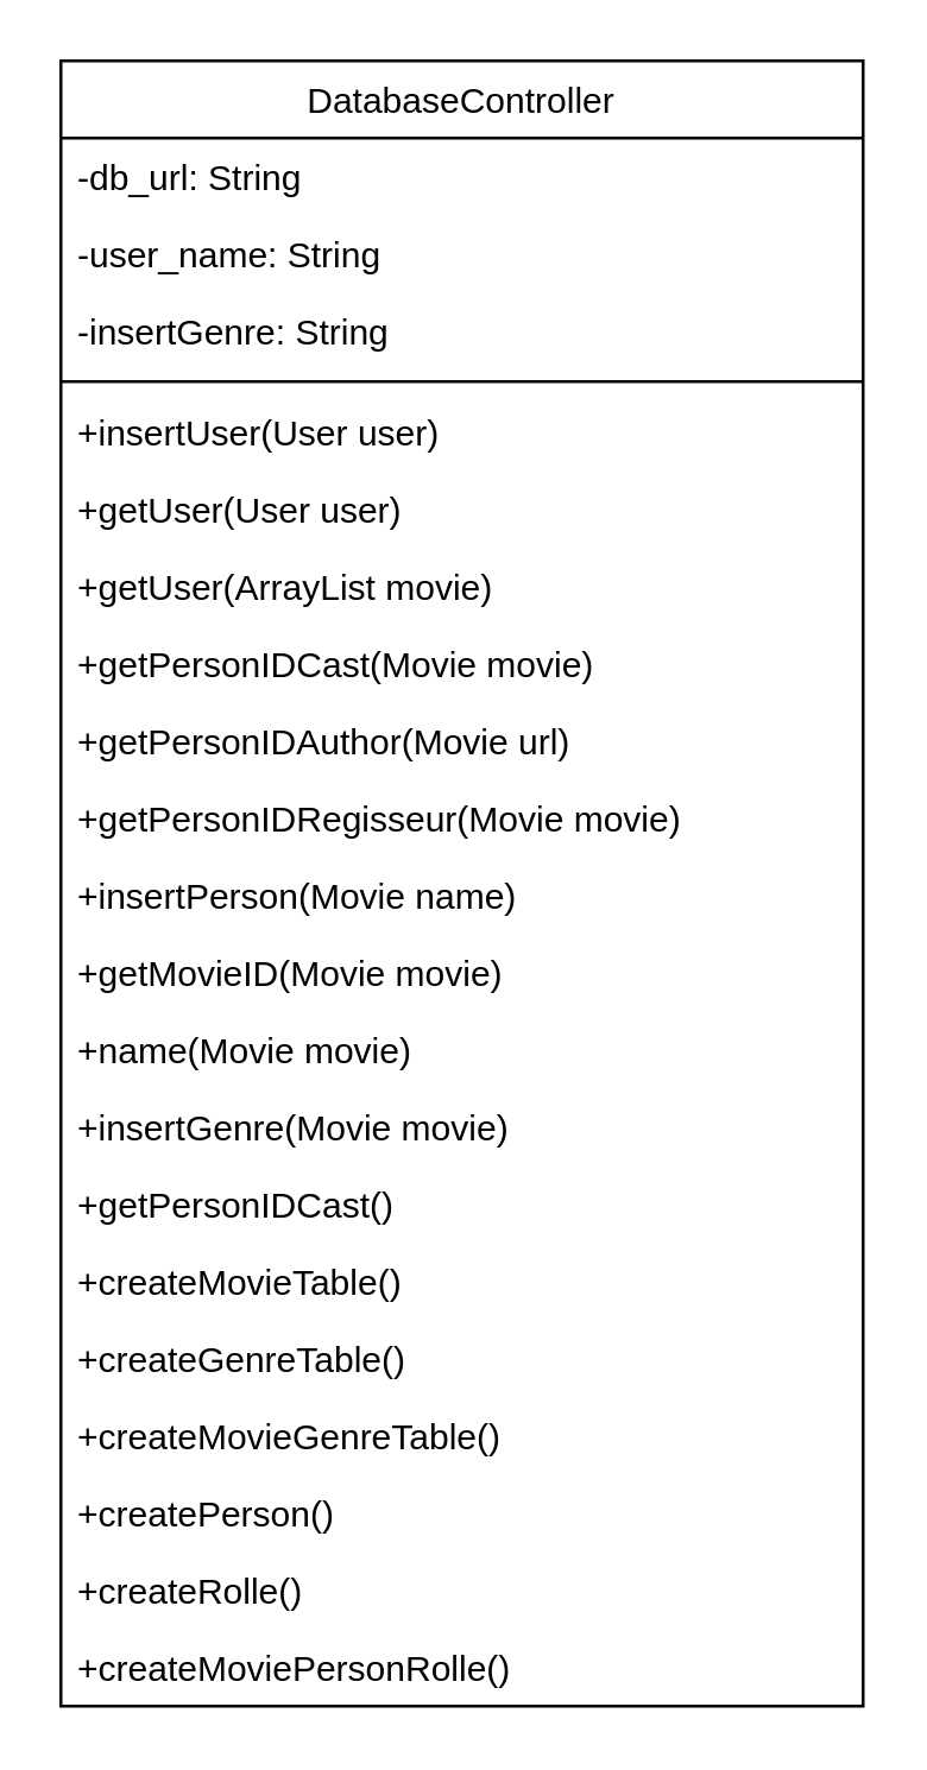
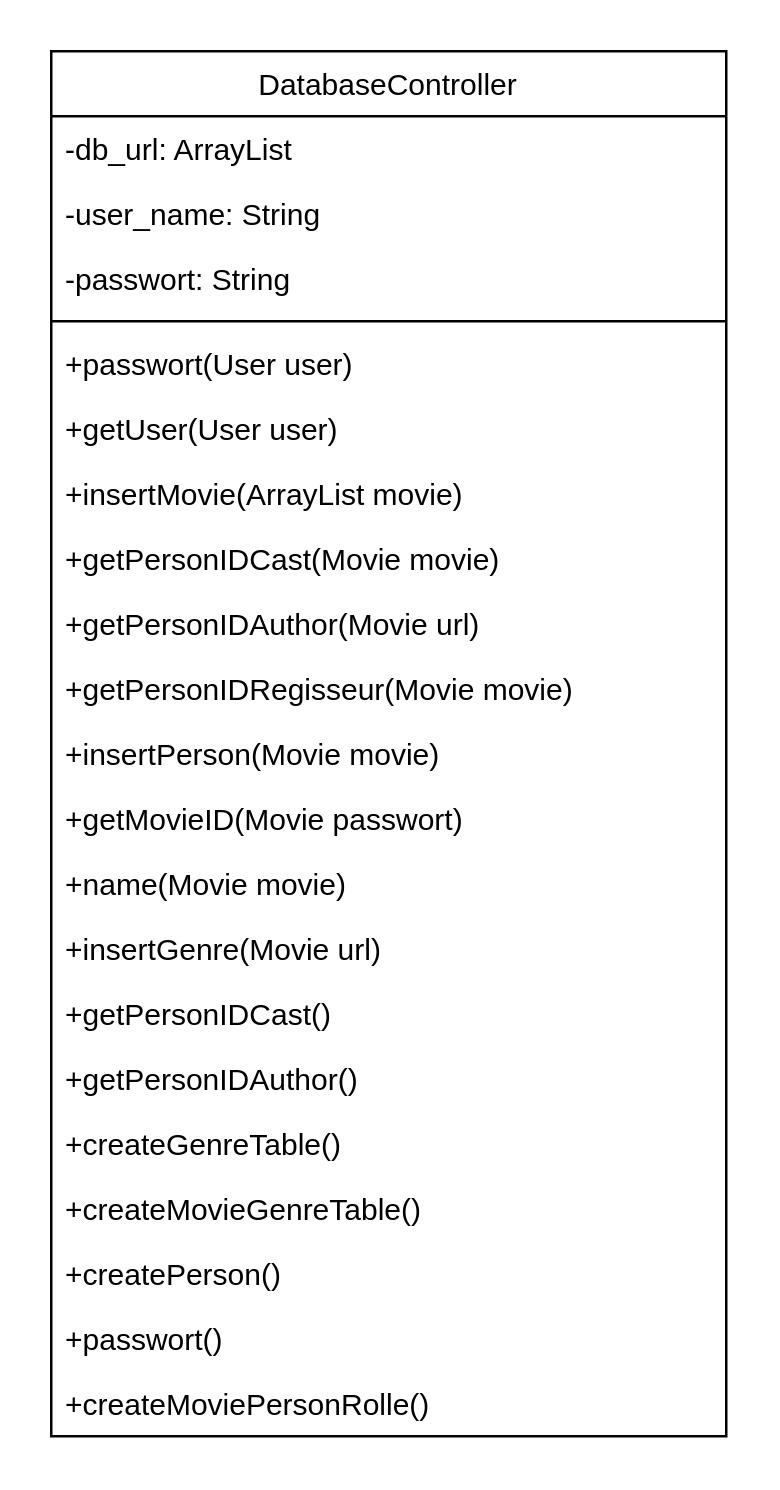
- <mxCell id="3" value="-db_url: String" style="text;align=left;verticalAlign=top;spacingLeft=4;spacingRight=4;overflow=hidden;rotatable=0;points=[[0,0.5],[1,0.5]];portConstraint=eastwest;" vertex="1" parent="2"><mxGeometry y="26" width="270" height="26" as="geometry" /></mxCell>
+ <mxCell id="3" value="-db_url: ArrayList" style="text;align=left;verticalAlign=top;spacingLeft=4;spacingRight=4;overflow=hidden;rotatable=0;points=[[0,0.5],[1,0.5]];portConstraint=eastwest;" vertex="1" parent="2"><mxGeometry y="26" width="270" height="26" as="geometry" /></mxCell>
- <mxCell id="5" value="-insertGenre: String" style="text;align=left;verticalAlign=top;spacingLeft=4;spacingRight=4;overflow=hidden;rotatable=0;points=[[0,0.5],[1,0.5]];portConstraint=eastwest;rounded=0;shadow=0;html=0;" vertex="1" parent="2"><mxGeometry y="78" width="270" height="26" as="geometry" /></mxCell>
+ <mxCell id="5" value="-passwort: String" style="text;align=left;verticalAlign=top;spacingLeft=4;spacingRight=4;overflow=hidden;rotatable=0;points=[[0,0.5],[1,0.5]];portConstraint=eastwest;rounded=0;shadow=0;html=0;" vertex="1" parent="2"><mxGeometry y="78" width="270" height="26" as="geometry" /></mxCell>
- <mxCell id="7" value="+insertUser(User user)" style="text;align=left;verticalAlign=top;spacingLeft=4;spacingRight=4;overflow=hidden;rotatable=0;points=[[0,0.5],[1,0.5]];portConstraint=eastwest;" vertex="1" parent="2"><mxGeometry y="112" width="270" height="26" as="geometry" /></mxCell>
+ <mxCell id="7" value="+passwort(User user)" style="text;align=left;verticalAlign=top;spacingLeft=4;spacingRight=4;overflow=hidden;rotatable=0;points=[[0,0.5],[1,0.5]];portConstraint=eastwest;" vertex="1" parent="2"><mxGeometry y="112" width="270" height="26" as="geometry" /></mxCell>
- <mxCell id="9" value="+getUser(ArrayList movie)" style="text;align=left;verticalAlign=top;spacingLeft=4;spacingRight=4;overflow=hidden;rotatable=0;points=[[0,0.5],[1,0.5]];portConstraint=eastwest;" vertex="1" parent="2"><mxGeometry y="164" width="270" height="26" as="geometry" /></mxCell>
+ <mxCell id="9" value="+insertMovie(ArrayList movie)" style="text;align=left;verticalAlign=top;spacingLeft=4;spacingRight=4;overflow=hidden;rotatable=0;points=[[0,0.5],[1,0.5]];portConstraint=eastwest;" vertex="1" parent="2"><mxGeometry y="164" width="270" height="26" as="geometry" /></mxCell>
- <mxCell id="13" value="+insertPerson(Movie name)" style="text;align=left;verticalAlign=top;spacingLeft=4;spacingRight=4;overflow=hidden;rotatable=0;points=[[0,0.5],[1,0.5]];portConstraint=eastwest;" vertex="1" parent="2"><mxGeometry y="268" width="270" height="26" as="geometry" /></mxCell>
+ <mxCell id="13" value="+insertPerson(Movie movie)" style="text;align=left;verticalAlign=top;spacingLeft=4;spacingRight=4;overflow=hidden;rotatable=0;points=[[0,0.5],[1,0.5]];portConstraint=eastwest;" vertex="1" parent="2"><mxGeometry y="268" width="270" height="26" as="geometry" /></mxCell>
- <mxCell id="14" value="+getMovieID(Movie movie)" style="text;align=left;verticalAlign=top;spacingLeft=4;spacingRight=4;overflow=hidden;rotatable=0;points=[[0,0.5],[1,0.5]];portConstraint=eastwest;" vertex="1" parent="2"><mxGeometry y="294" width="270" height="26" as="geometry" /></mxCell>
+ <mxCell id="14" value="+getMovieID(Movie passwort)" style="text;align=left;verticalAlign=top;spacingLeft=4;spacingRight=4;overflow=hidden;rotatable=0;points=[[0,0.5],[1,0.5]];portConstraint=eastwest;" vertex="1" parent="2"><mxGeometry y="294" width="270" height="26" as="geometry" /></mxCell>
- <mxCell id="16" value="+insertGenre(Movie movie)" style="text;align=left;verticalAlign=top;spacingLeft=4;spacingRight=4;overflow=hidden;rotatable=0;points=[[0,0.5],[1,0.5]];portConstraint=eastwest;" vertex="1" parent="2"><mxGeometry y="346" width="270" height="26" as="geometry" /></mxCell>
+ <mxCell id="16" value="+insertGenre(Movie url)" style="text;align=left;verticalAlign=top;spacingLeft=4;spacingRight=4;overflow=hidden;rotatable=0;points=[[0,0.5],[1,0.5]];portConstraint=eastwest;" vertex="1" parent="2"><mxGeometry y="346" width="270" height="26" as="geometry" /></mxCell>
- <mxCell id="18" value="+createMovieTable()" style="text;align=left;verticalAlign=top;spacingLeft=4;spacingRight=4;overflow=hidden;rotatable=0;points=[[0,0.5],[1,0.5]];portConstraint=eastwest;" vertex="1" parent="2"><mxGeometry y="398" width="270" height="26" as="geometry" /></mxCell>
+ <mxCell id="18" value="+getPersonIDAuthor()" style="text;align=left;verticalAlign=top;spacingLeft=4;spacingRight=4;overflow=hidden;rotatable=0;points=[[0,0.5],[1,0.5]];portConstraint=eastwest;" vertex="1" parent="2"><mxGeometry y="398" width="270" height="26" as="geometry" /></mxCell>
- <mxCell id="22" value="+createRolle()" style="text;align=left;verticalAlign=top;spacingLeft=4;spacingRight=4;overflow=hidden;rotatable=0;points=[[0,0.5],[1,0.5]];portConstraint=eastwest;" vertex="1" parent="2"><mxGeometry y="502" width="270" height="26" as="geometry" /></mxCell>
+ <mxCell id="22" value="+passwort()" style="text;align=left;verticalAlign=top;spacingLeft=4;spacingRight=4;overflow=hidden;rotatable=0;points=[[0,0.5],[1,0.5]];portConstraint=eastwest;" vertex="1" parent="2"><mxGeometry y="502" width="270" height="26" as="geometry" /></mxCell>
